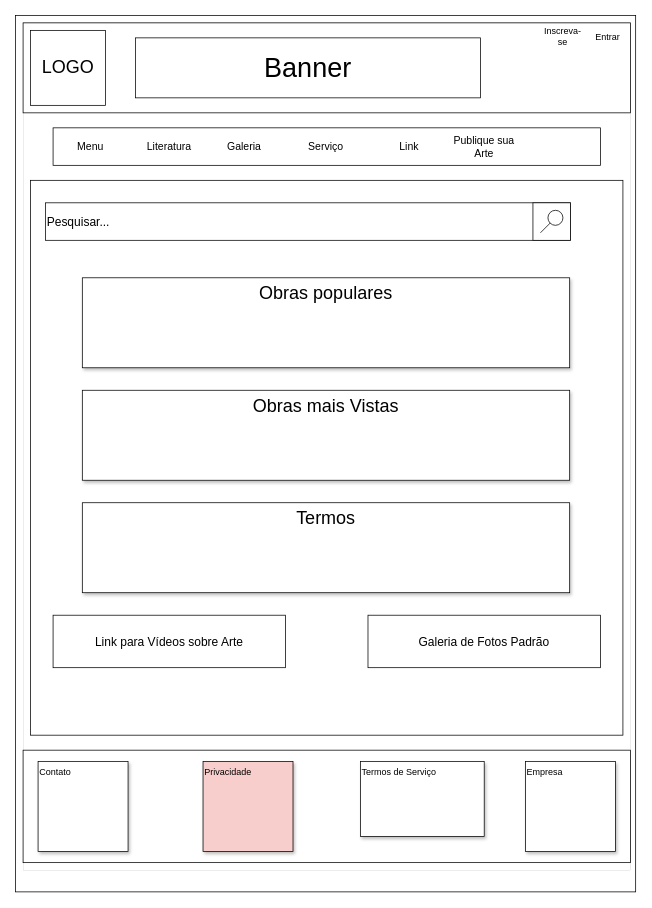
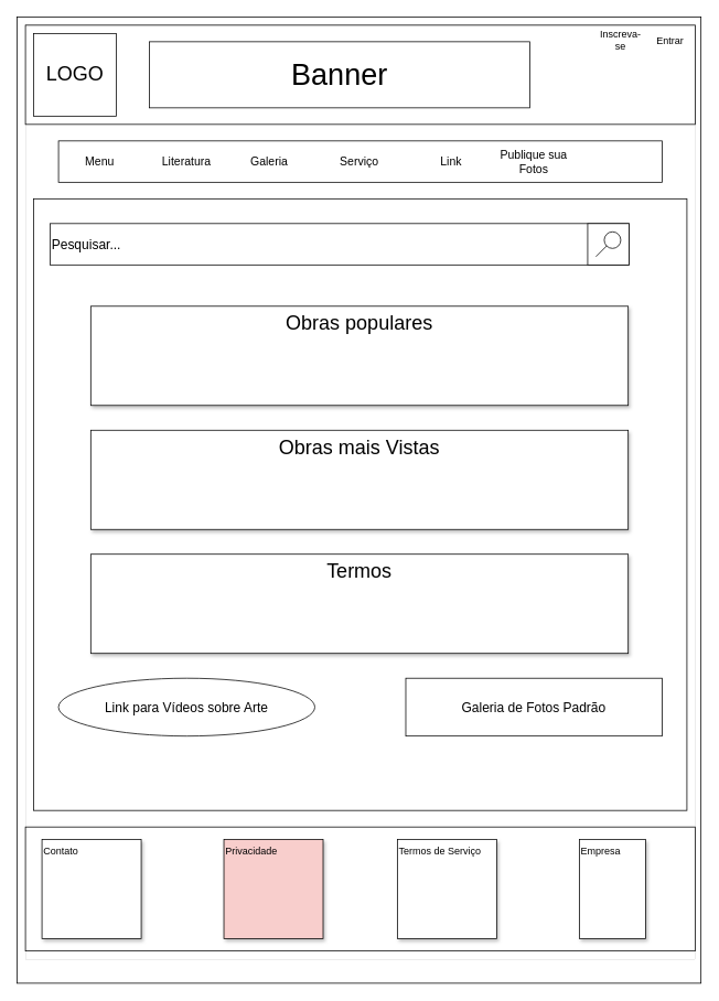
- <mxCell id="34" value="Publique sua Arte" style="text;html=1;strokeColor=none;fillColor=none;align=center;verticalAlign=middle;whiteSpace=wrap;rounded=0;shadow=1;fontSize=14;" parent="31" vertex="1"><mxGeometry x="530" width="90" height="50" as="geometry" /></mxCell>
+ <mxCell id="34" value="Publique sua Fotos" style="text;html=1;strokeColor=none;fillColor=none;align=center;verticalAlign=middle;whiteSpace=wrap;rounded=0;shadow=1;fontSize=14;" parent="31" vertex="1"><mxGeometry x="530" width="90" height="50" as="geometry" /></mxCell>
- <mxCell id="11" value="Link para Vídeos sobre Arte" style="rounded=0;whiteSpace=wrap;html=1;fontSize=16;" parent="1" vertex="1"><mxGeometry x="70" y="820" width="310" height="70" as="geometry" /></mxCell>
+ <mxCell id="11" value="Link para Vídeos sobre Arte" style="ellipse;whiteSpace=wrap;html=1;fontSize=16;" parent="1" vertex="1"><mxGeometry x="70" y="820" width="310" height="70" as="geometry" /></mxCell>
- <mxCell id="26" value="Termos de Serviço" style="rounded=0;whiteSpace=wrap;html=1;shadow=1;fontSize=12;verticalAlign=top;align=left;" parent="22" vertex="1"><mxGeometry x="450" y="15" width="165" height="100" as="geometry" /></mxCell>
+ <mxCell id="26" value="Termos de Serviço" style="rounded=0;whiteSpace=wrap;html=1;shadow=1;fontSize=12;verticalAlign=top;align=left;" parent="22" vertex="1"><mxGeometry x="450" y="15" width="120" height="120" as="geometry" /></mxCell>
- <mxCell id="25" value="Empresa" style="rounded=0;whiteSpace=wrap;html=1;shadow=1;fontSize=12;verticalAlign=top;align=left;" parent="22" vertex="1"><mxGeometry x="670" y="15" width="120" height="120" as="geometry" /></mxCell>
+ <mxCell id="25" value="Empresa" style="rounded=0;whiteSpace=wrap;html=1;shadow=1;fontSize=12;verticalAlign=top;align=left;" parent="22" vertex="1"><mxGeometry x="670" y="15" width="80" height="120" as="geometry" /></mxCell>
